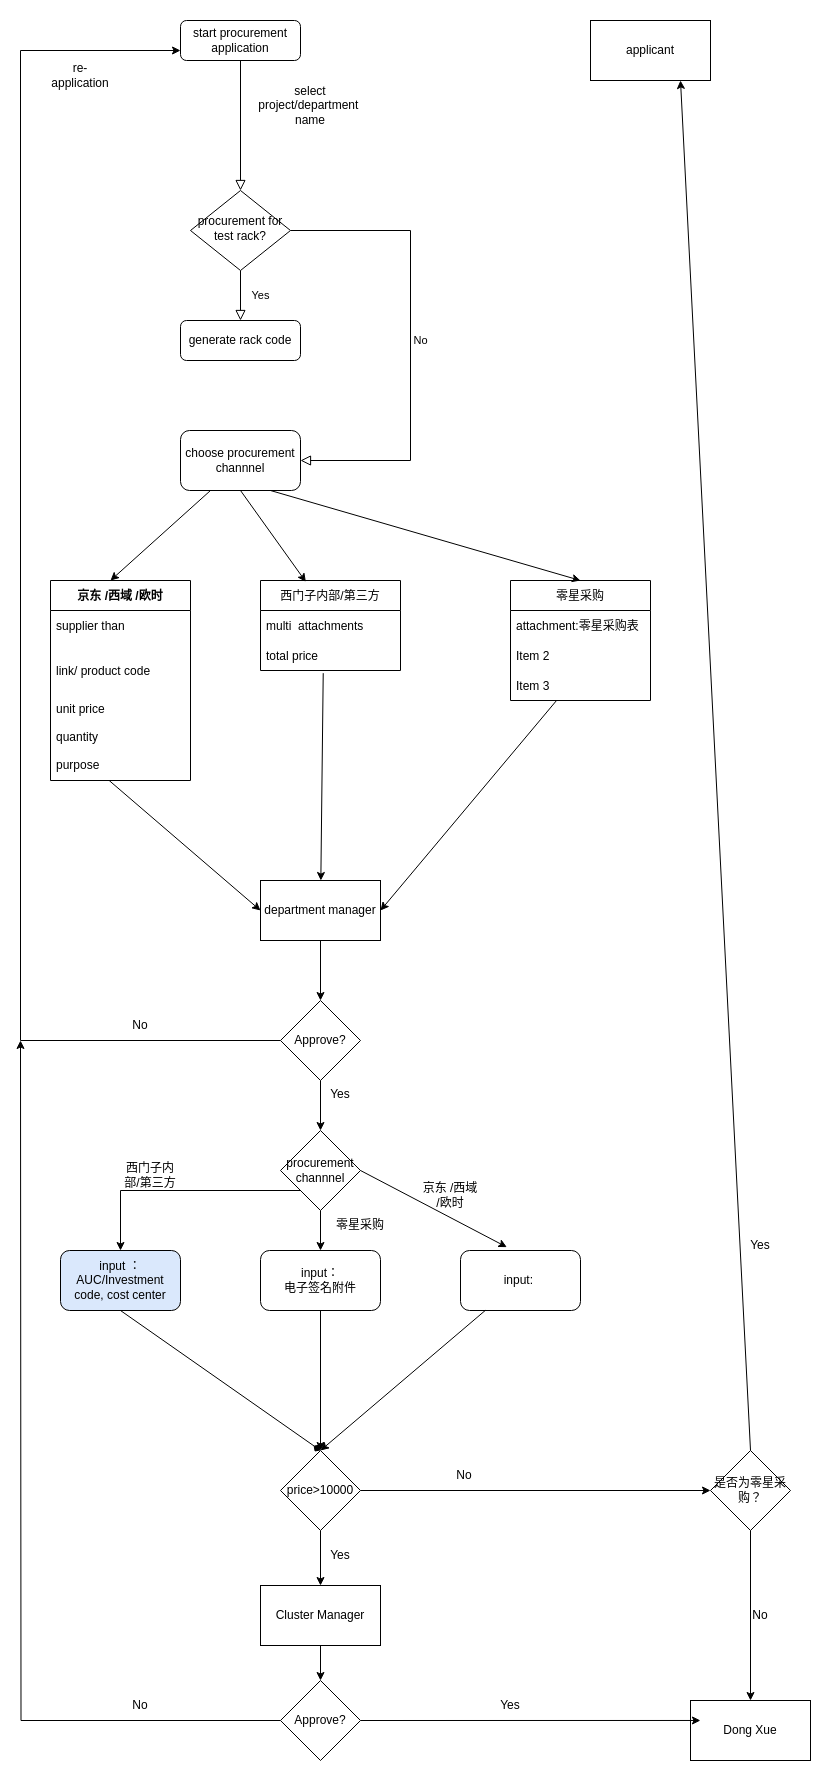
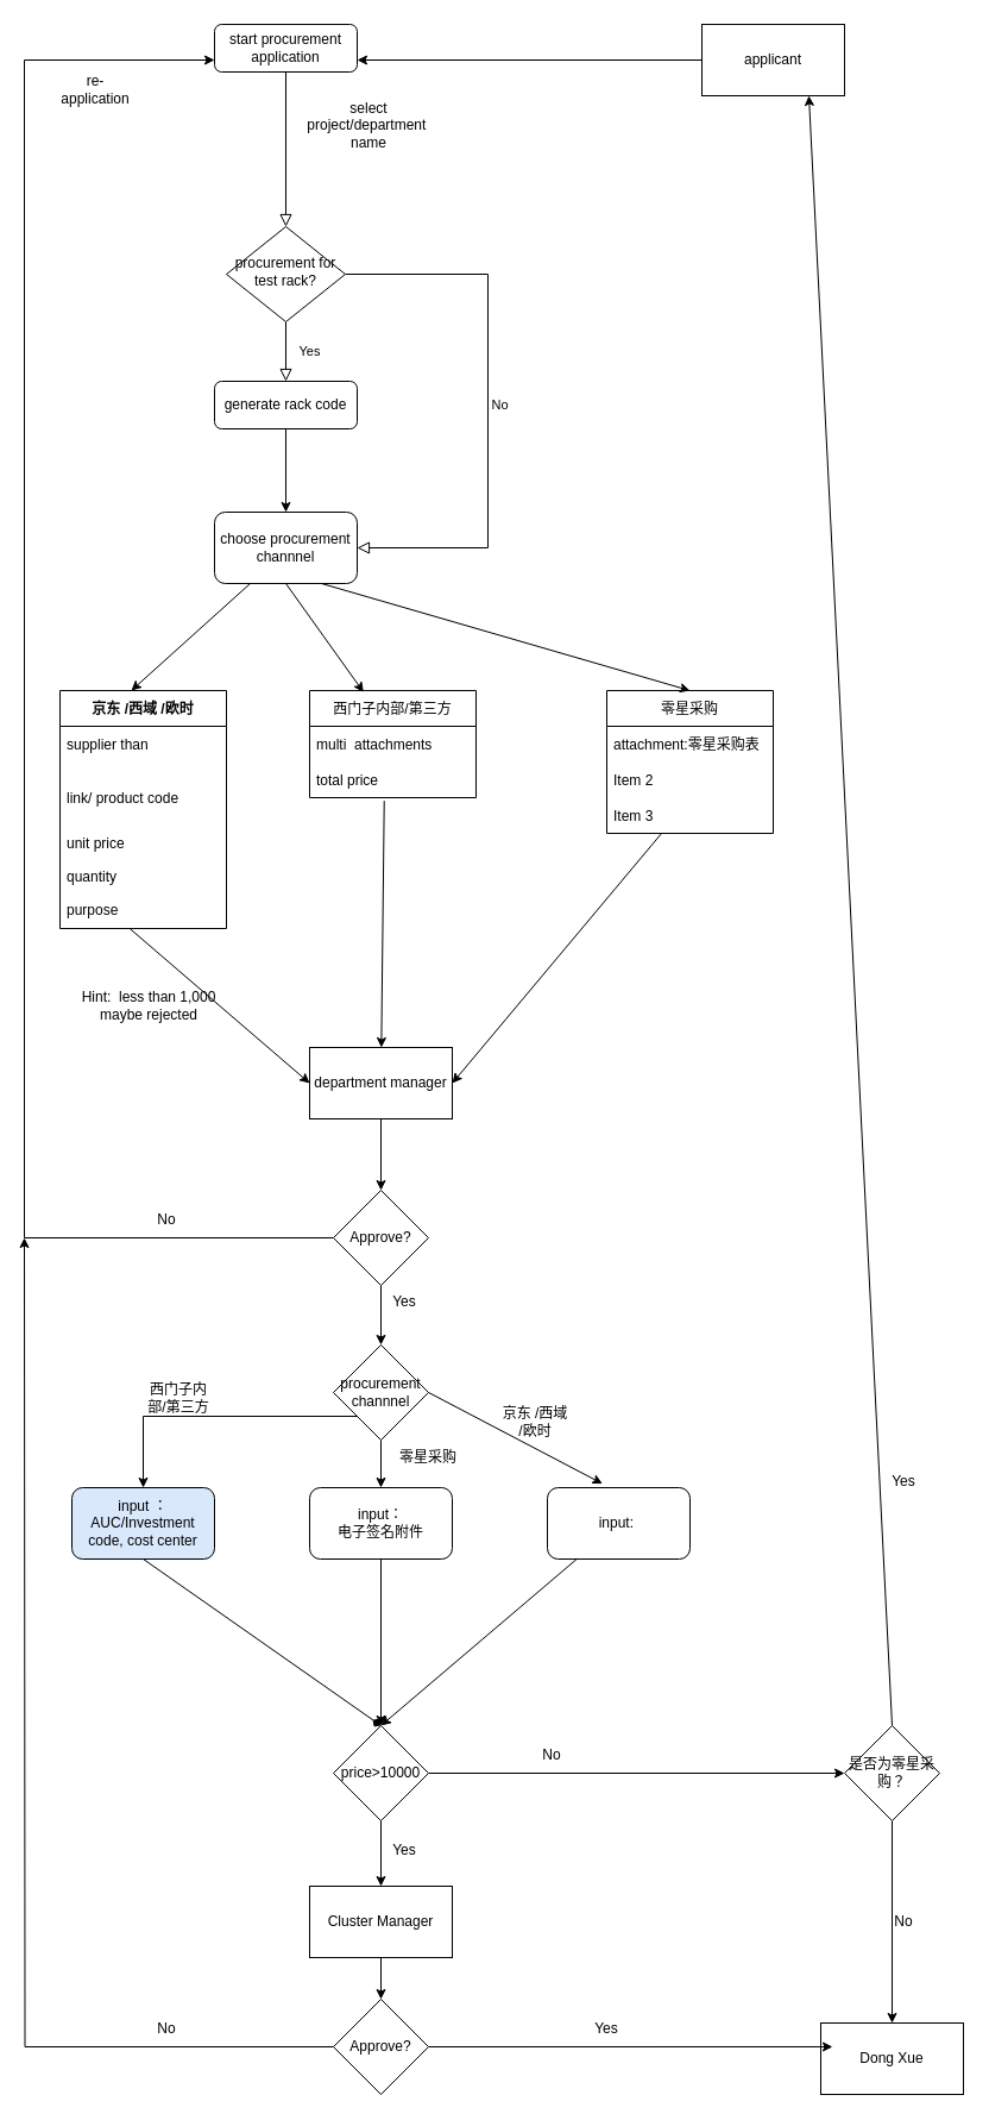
+ <mxCell id="54" style="edgeStyle=orthogonalEdgeStyle;rounded=0;orthogonalLoop=1;jettySize=auto;html=1;exitX=0;exitY=0.5;exitDx=0;exitDy=0;entryX=1;entryY=0.75;entryDx=0;entryDy=0;" edge="1" parent="1" source="55" target="3"><mxGeometry relative="1" as="geometry" /></mxCell>
+ <mxCell id="7" value="" style="edgeStyle=orthogonalEdgeStyle;rounded=0;orthogonalLoop=1;jettySize=auto;html=1;" edge="1" parent="1" source="8" target="9"><mxGeometry relative="1" as="geometry" /></mxCell>
+ <mxCell id="28" value="Hint:&amp;nbsp; less than 1,000 maybe rejected" style="text;html=1;strokeColor=none;fillColor=none;align=center;verticalAlign=middle;whiteSpace=wrap;rounded=0;" vertex="1" parent="1"><mxGeometry x="60" y="830" width="130" height="30" as="geometry" /></mxCell>
